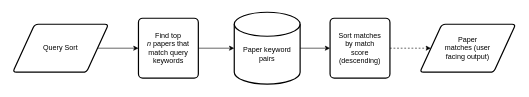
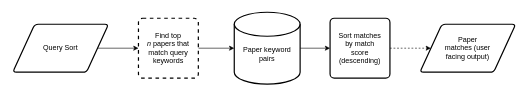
- <mxCell id="5" value="Find top &lt;i&gt;n&lt;/i&gt;&amp;nbsp;papers that match query keywords" style="rounded=1;whiteSpace=wrap;html=1;absoluteArcSize=1;arcSize=14;strokeWidth=2;spacingLeft=10;spacingBottom=0;spacingRight=10;" vertex="1" parent="1"><mxGeometry x="230" y="30" width="100" height="100" as="geometry" /></mxCell>
+ <mxCell id="5" value="Find top &lt;i&gt;n&lt;/i&gt;&amp;nbsp;papers that match query keywords" style="rounded=1;whiteSpace=wrap;html=1;absoluteArcSize=1;arcSize=14;strokeWidth=2;spacingLeft=10;spacingBottom=0;spacingRight=10;dashed=1;" vertex="1" parent="1"><mxGeometry x="230" y="30" width="100" height="100" as="geometry" /></mxCell>
